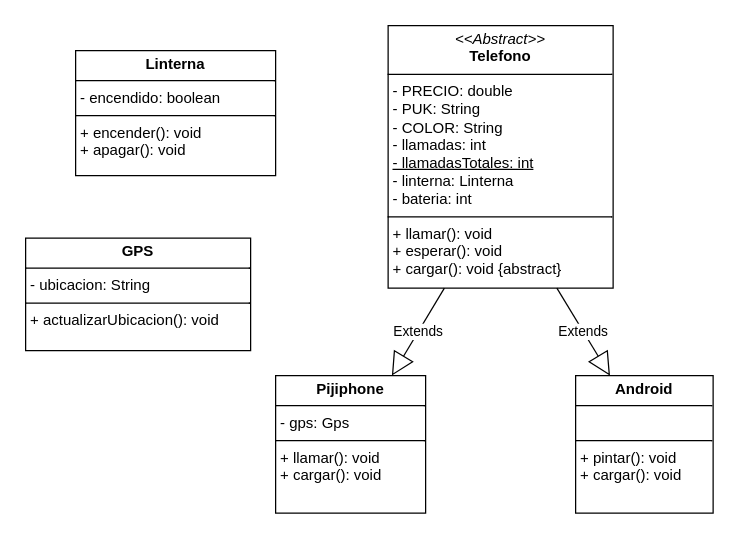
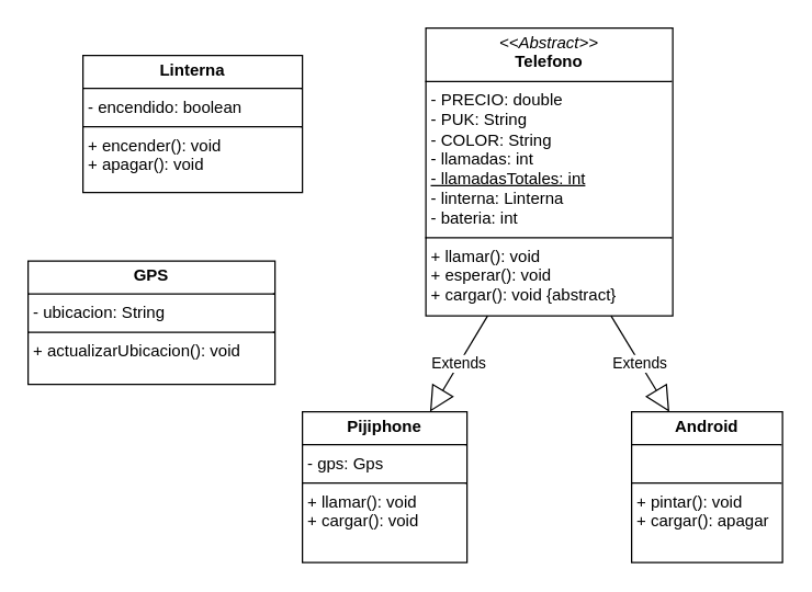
- <mxCell id="4" value="&lt;p style=&quot;margin:0px;margin-top:4px;text-align:center;&quot;&gt;&lt;b&gt;Android&lt;/b&gt;&lt;/p&gt;&lt;hr size=&quot;1&quot; style=&quot;border-style:solid;&quot;&gt;&lt;p style=&quot;margin:0px;margin-left:4px;&quot;&gt;&lt;br&gt;&lt;/p&gt;&lt;hr size=&quot;1&quot; style=&quot;border-style:solid;&quot;&gt;&lt;p style=&quot;margin:0px;margin-left:4px;&quot;&gt;+ pintar(): void&lt;/p&gt;&lt;p style=&quot;margin:0px;margin-left:4px;&quot;&gt;+ cargar(): void&lt;/p&gt;" style="verticalAlign=top;align=left;overflow=fill;html=1;whiteSpace=wrap;" parent="1" vertex="1"><mxGeometry x="460" y="300" width="110" height="110" as="geometry" /></mxCell>
+ <mxCell id="4" value="&lt;p style=&quot;margin:0px;margin-top:4px;text-align:center;&quot;&gt;&lt;b&gt;Android&lt;/b&gt;&lt;/p&gt;&lt;hr size=&quot;1&quot; style=&quot;border-style:solid;&quot;&gt;&lt;p style=&quot;margin:0px;margin-left:4px;&quot;&gt;&lt;br&gt;&lt;/p&gt;&lt;hr size=&quot;1&quot; style=&quot;border-style:solid;&quot;&gt;&lt;p style=&quot;margin:0px;margin-left:4px;&quot;&gt;+ pintar(): void&lt;/p&gt;&lt;p style=&quot;margin:0px;margin-left:4px;&quot;&gt;+ cargar(): apagar&lt;/p&gt;" style="verticalAlign=top;align=left;overflow=fill;html=1;whiteSpace=wrap;" parent="1" vertex="1"><mxGeometry x="460" y="300" width="110" height="110" as="geometry" /></mxCell>
